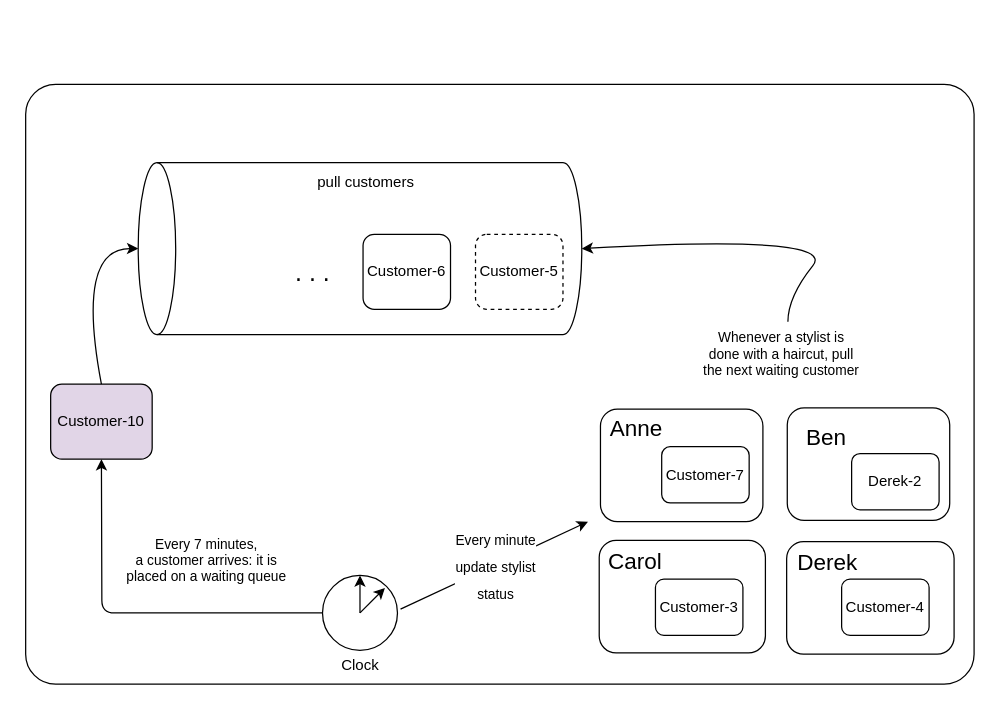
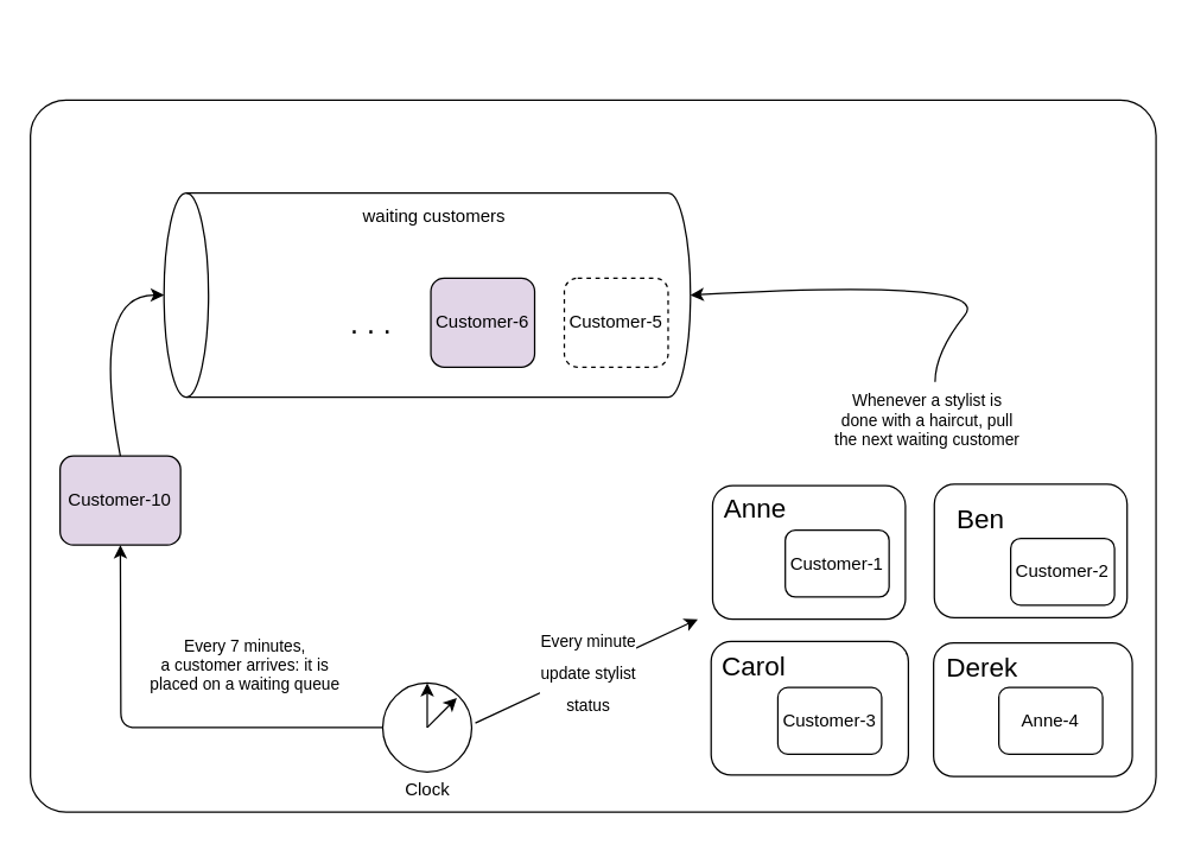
- <mxCell id="10" value="pull customers" style="text;html=1;strokeColor=none;fillColor=none;align=center;verticalAlign=middle;whiteSpace=wrap;rounded=0;" vertex="1" parent="1"><mxGeometry x="214.461" y="128.5" width="156.579" height="35" as="geometry" /></mxCell>
+ <mxCell id="10" value="waiting customers" style="text;html=1;strokeColor=none;fillColor=none;align=center;verticalAlign=middle;whiteSpace=wrap;rounded=0;" vertex="1" parent="1"><mxGeometry x="214.461" y="128.5" width="156.579" height="35" as="geometry" /></mxCell>
- <mxCell id="12" value="Customer-6" style="rounded=1;whiteSpace=wrap;html=1;" vertex="1" parent="1"><mxGeometry x="290" y="187" width="70" height="60" as="geometry" /></mxCell>
+ <mxCell id="12" value="Customer-6" style="rounded=1;whiteSpace=wrap;html=1;fillColor=#e1d5e7;" vertex="1" parent="1"><mxGeometry x="290" y="187" width="70" height="60" as="geometry" /></mxCell>
- <mxCell id="25" value="Customer-7" style="rounded=1;whiteSpace=wrap;html=1;" vertex="1" parent="22"><mxGeometry x="50" y="30" width="70" height="45" as="geometry" /></mxCell>
+ <mxCell id="25" value="Customer-1" style="rounded=1;whiteSpace=wrap;html=1;" vertex="1" parent="22"><mxGeometry x="50" y="30" width="70" height="45" as="geometry" /></mxCell>
- <mxCell id="29" value="Derek-2" style="rounded=1;whiteSpace=wrap;html=1;" vertex="1" parent="26"><mxGeometry x="51.5" y="36.5" width="70" height="45" as="geometry" /></mxCell>
+ <mxCell id="29" value="Customer-2" style="rounded=1;whiteSpace=wrap;html=1;" vertex="1" parent="26"><mxGeometry x="51.5" y="36.5" width="70" height="45" as="geometry" /></mxCell>
- <mxCell id="17" value="Customer-4" style="rounded=1;whiteSpace=wrap;html=1;" vertex="1" parent="14"><mxGeometry x="44" y="30" width="70" height="45" as="geometry" /></mxCell>
+ <mxCell id="17" value="Anne-4" style="rounded=1;whiteSpace=wrap;html=1;" vertex="1" parent="14"><mxGeometry x="44" y="30" width="70" height="45" as="geometry" /></mxCell>
